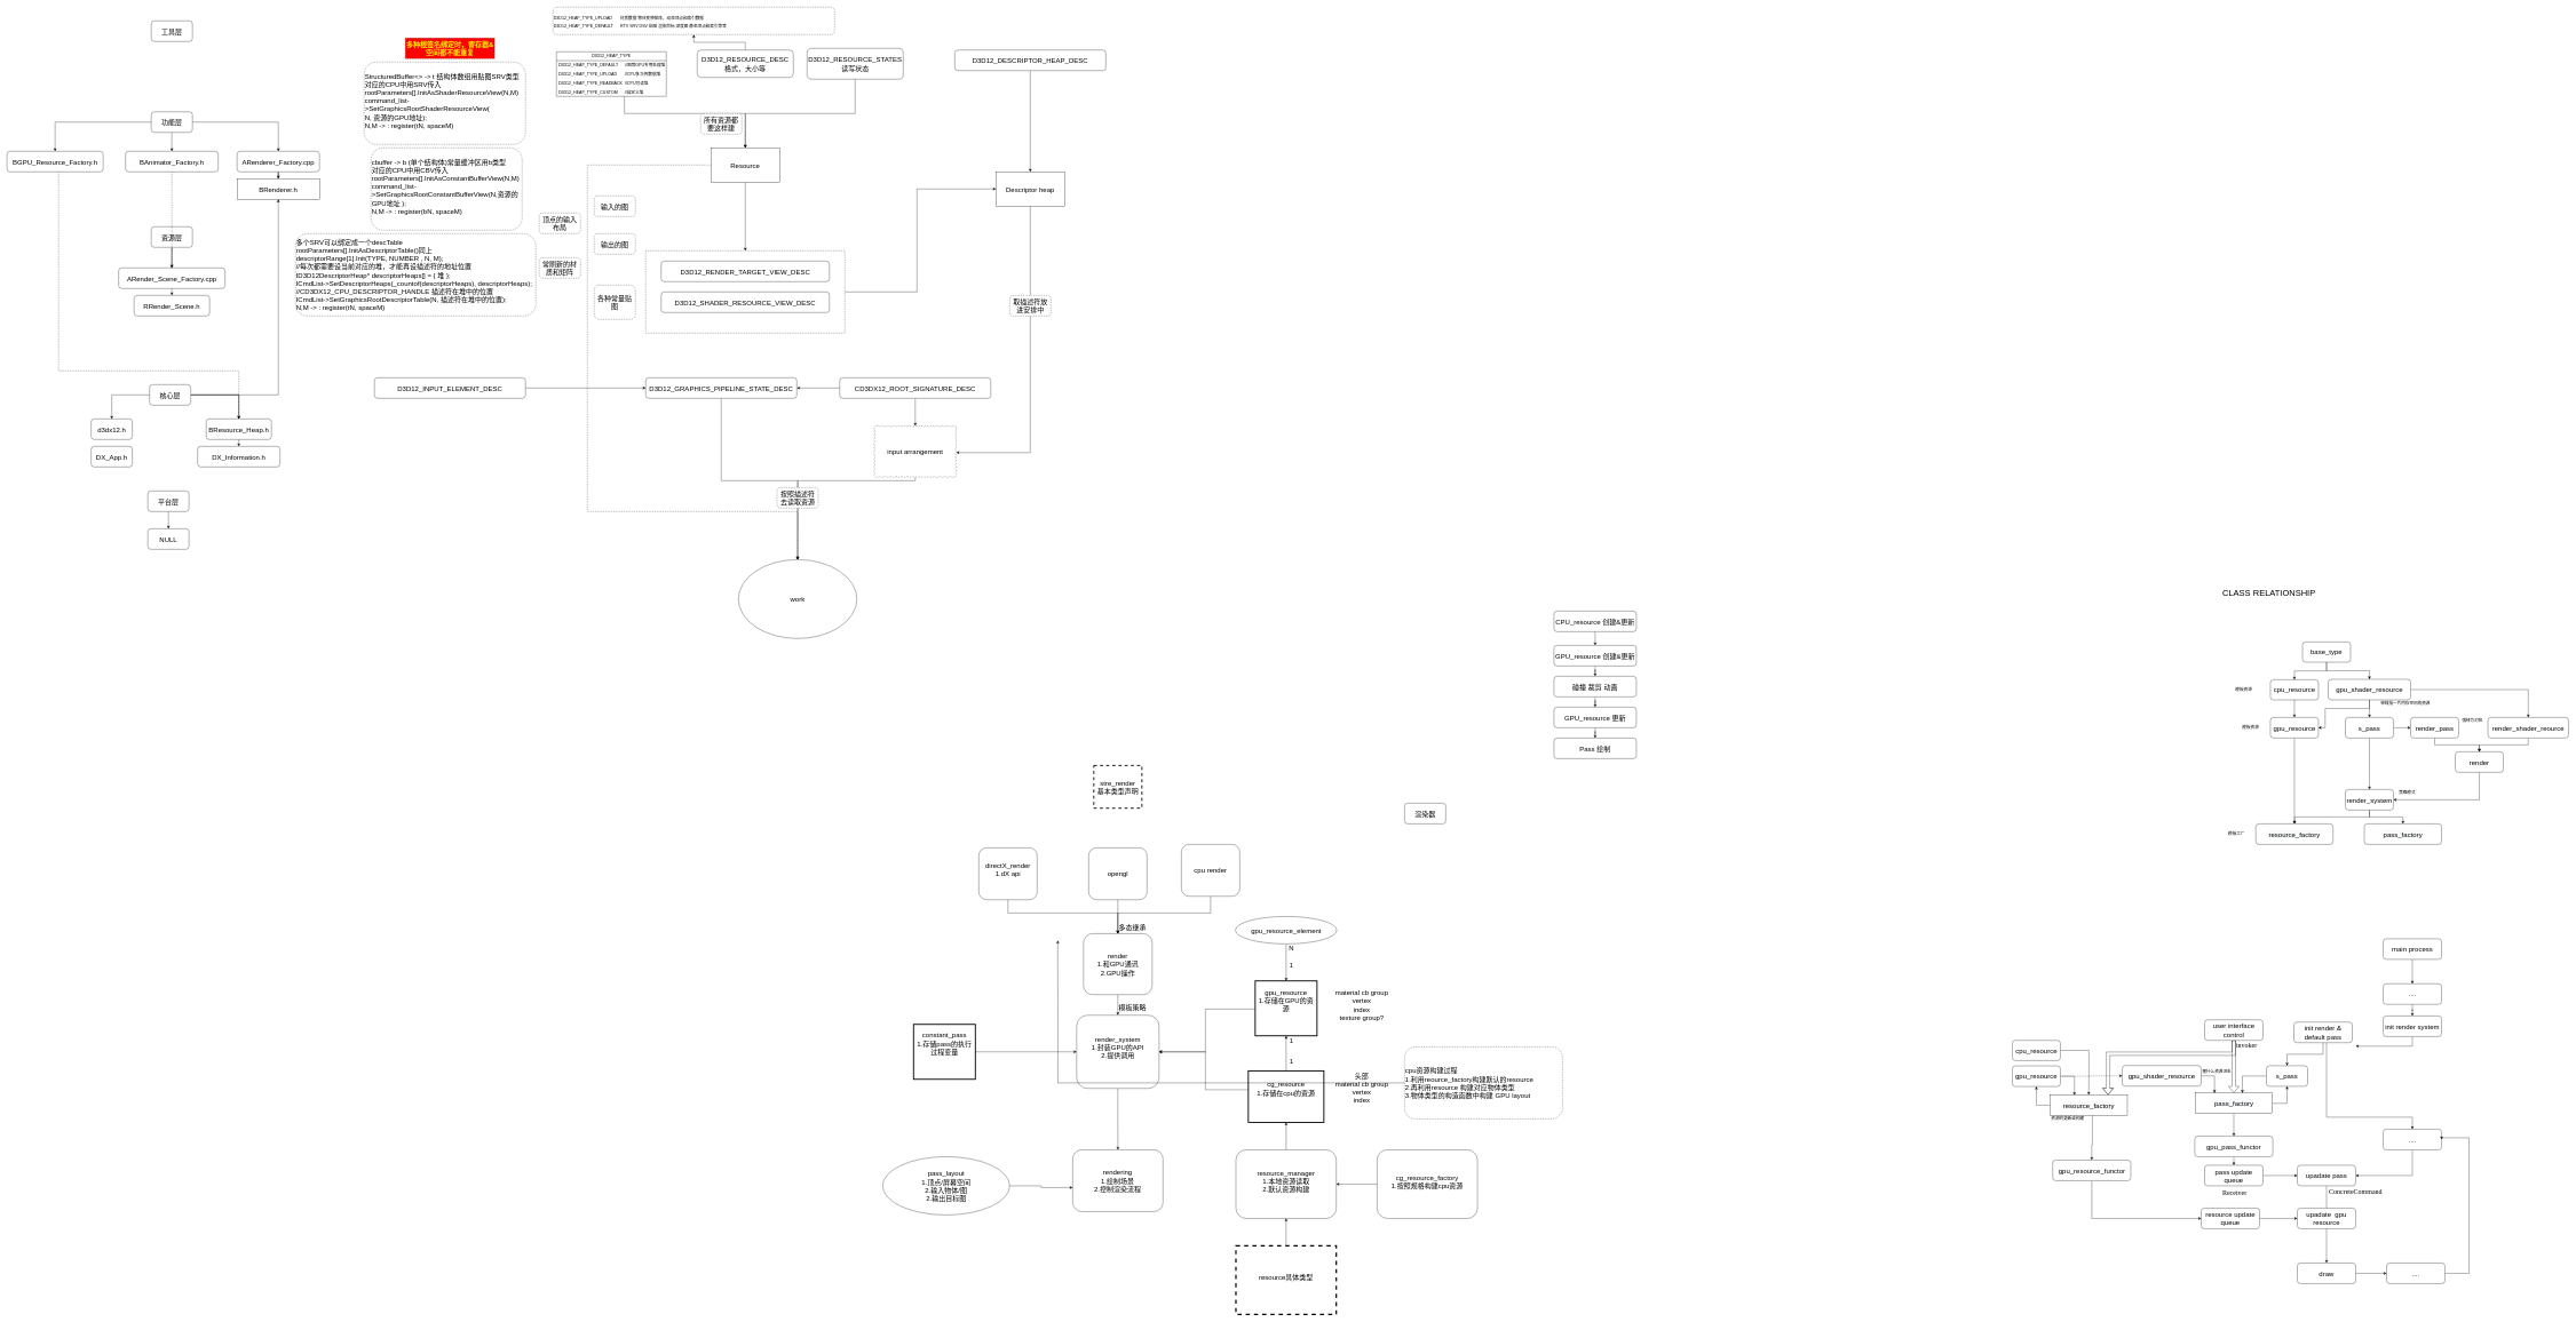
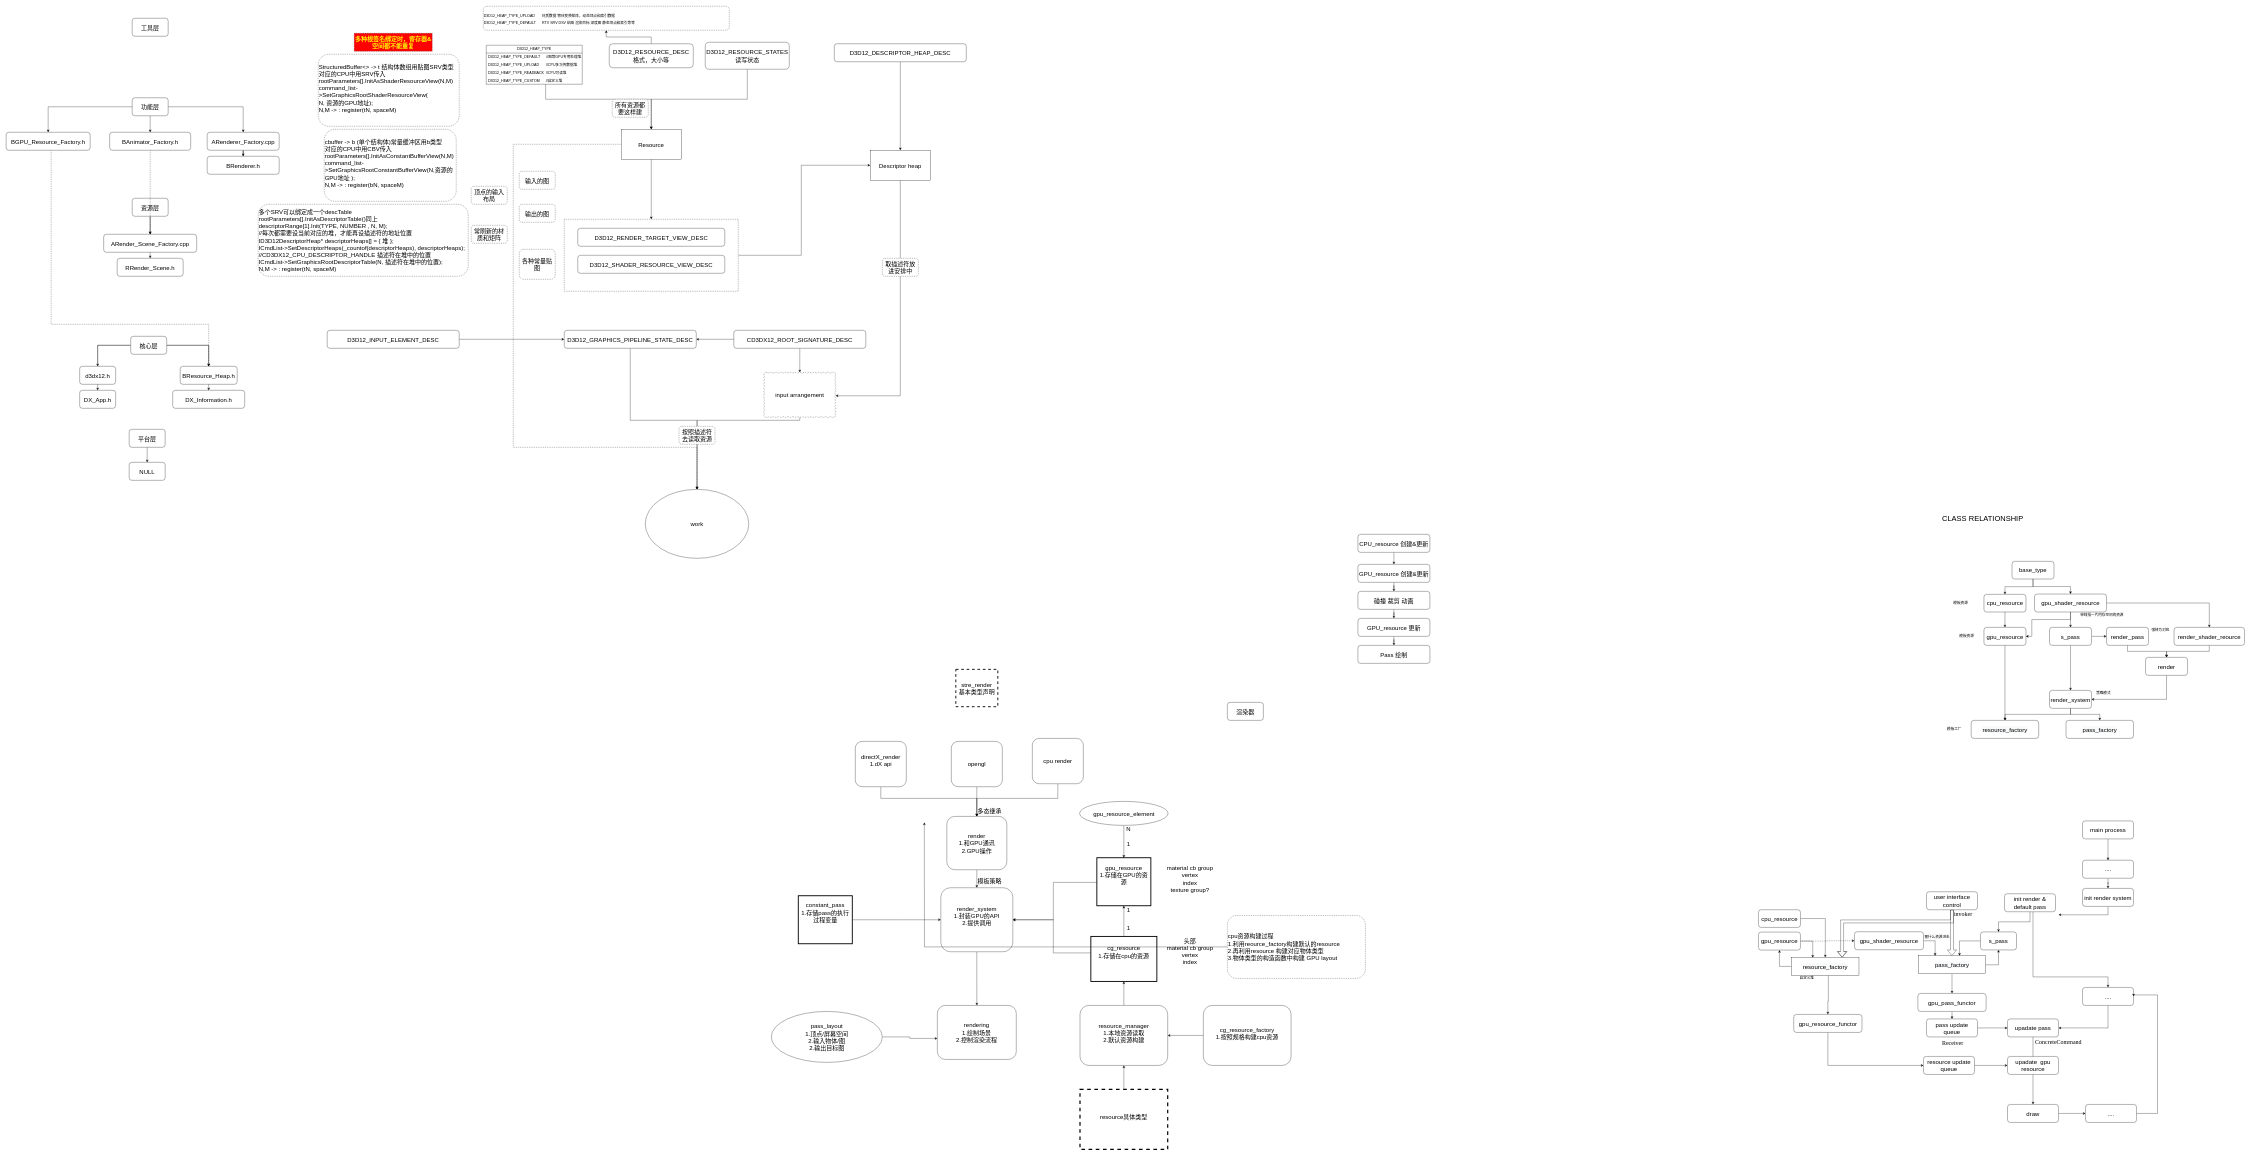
- <mxCell id="33" value="&lt;p class=&quot;MsoNormal&quot;&gt;&lt;span style=&quot;font-size: 20px;&quot;&gt;BRenderer.h&lt;/span&gt;&lt;br&gt;&lt;/p&gt;" style="whiteSpace=wrap;html=1;rounded=0;" parent="1" vertex="1"><mxGeometry x="690" y="520" width="240" height="60" as="geometry" /></mxCell>
+ <mxCell id="33" value="&lt;p class=&quot;MsoNormal&quot;&gt;&lt;span style=&quot;font-size: 20px;&quot;&gt;BRenderer.h&lt;/span&gt;&lt;br&gt;&lt;/p&gt;" style="rounded=1;whiteSpace=wrap;html=1;" parent="1" vertex="1"><mxGeometry x="690" y="520" width="240" height="60" as="geometry" /></mxCell>
- <mxCell id="13" value="" style="edgeStyle=orthogonalEdgeStyle;rounded=0;orthogonalLoop=1;jettySize=auto;html=1;fontSize=20;" parent="1" source="17" target="33" edge="1"><mxGeometry relative="1" as="geometry" /></mxCell>
+ <mxCell id="13" value="" style="edgeStyle=orthogonalEdgeStyle;rounded=0;orthogonalLoop=1;jettySize=auto;html=1;fontSize=20;" parent="1" source="17" target="22" edge="1"><mxGeometry relative="1" as="geometry" /></mxCell>
- <mxCell id="165" value="资源的更新或构建" style="text;html=1;strokeColor=none;fillColor=none;align=center;verticalAlign=middle;whiteSpace=wrap;rounded=0;" parent="1" vertex="1"><mxGeometry x="5970" y="3250" width="102.5" height="20" as="geometry" /></mxCell>
+ <mxCell id="165" value="自定义堆" style="text;html=1;strokeColor=none;fillColor=none;align=center;verticalAlign=middle;whiteSpace=wrap;rounded=0;" parent="1" vertex="1"><mxGeometry x="5970" y="3250" width="102.5" height="20" as="geometry" /></mxCell>
